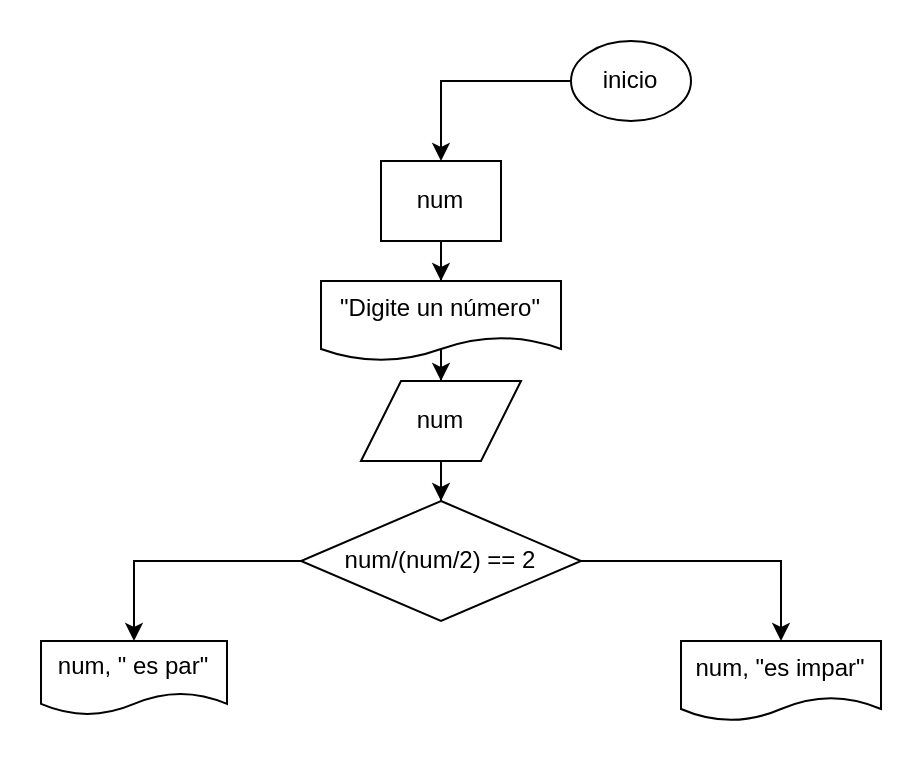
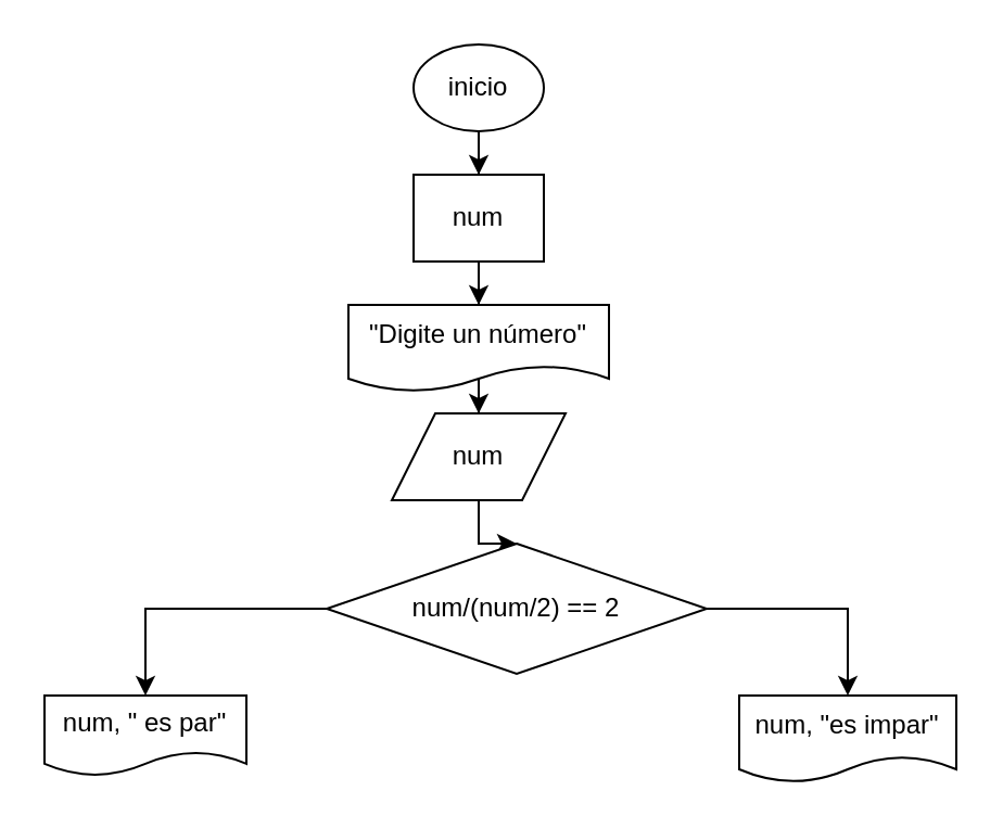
- <mxCell id="3" value="inicio" style="ellipse;whiteSpace=wrap;html=1;" vertex="1" parent="1"><mxGeometry x="285" y="20" width="60" height="40" as="geometry" /></mxCell>
+ <mxCell id="3" value="inicio" style="ellipse;whiteSpace=wrap;html=1;" vertex="1" parent="1"><mxGeometry x="190" y="20" width="60" height="40" as="geometry" /></mxCell>
- <mxCell id="12" value="num/(num/2) == 2" style="rhombus;whiteSpace=wrap;html=1;" vertex="1" parent="1"><mxGeometry x="150" y="250" width="140" height="60" as="geometry" /></mxCell>
+ <mxCell id="12" value="num/(num/2) == 2" style="rhombus;whiteSpace=wrap;html=1;" vertex="1" parent="1"><mxGeometry x="150" y="250" width="175" height="60" as="geometry" /></mxCell>
